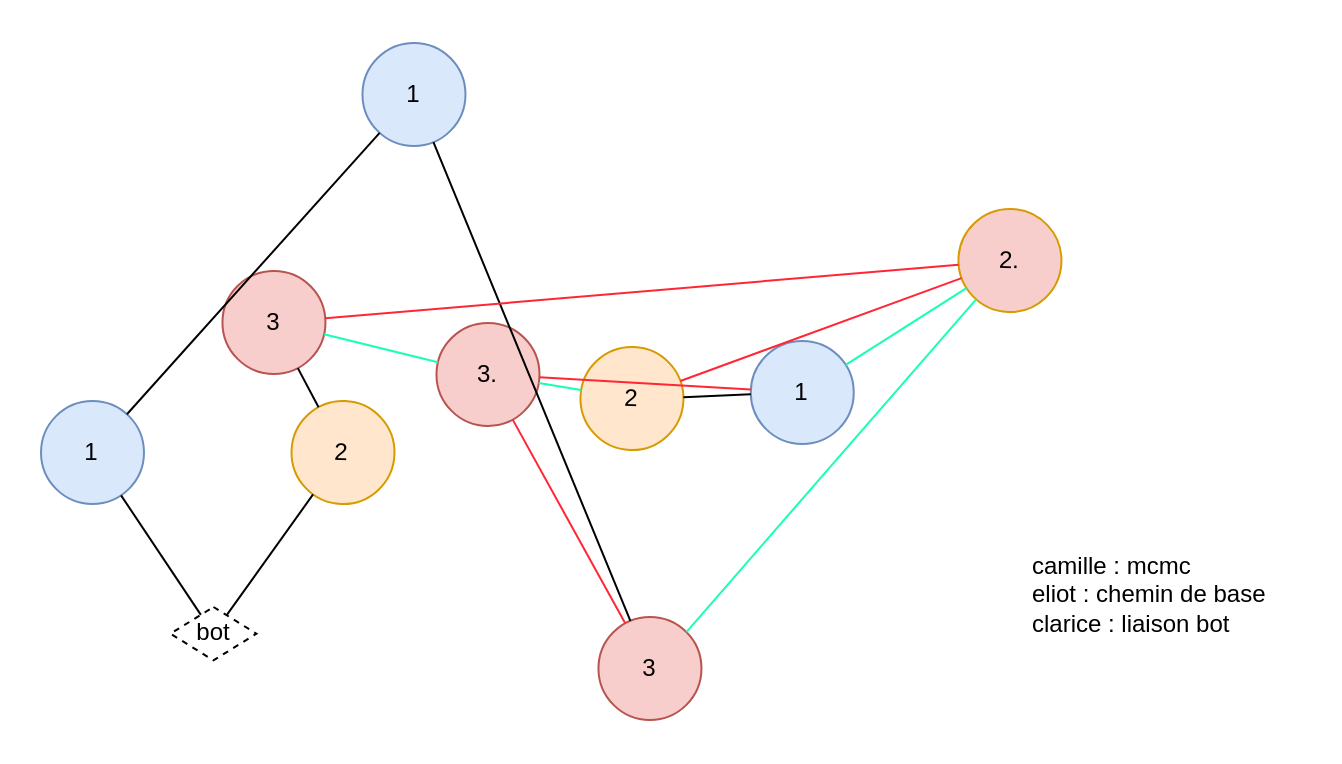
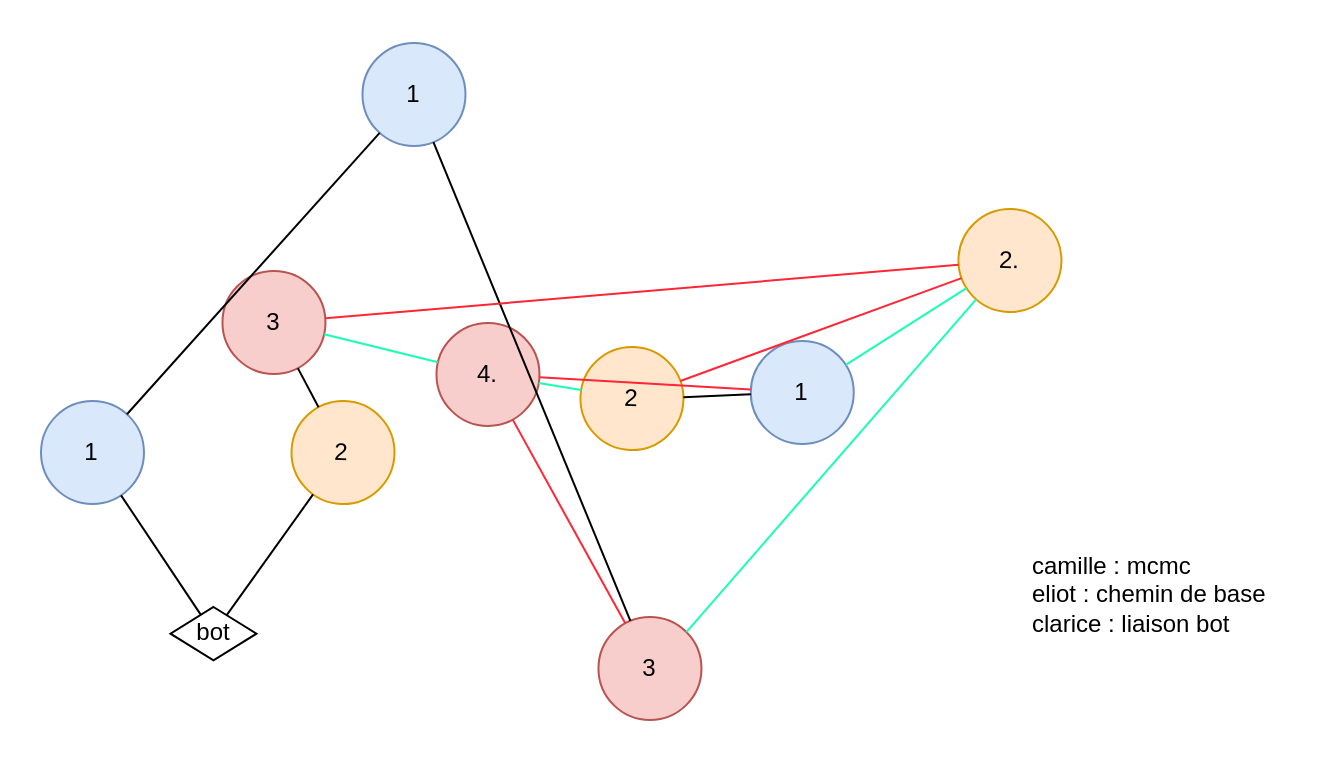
- <mxCell id="9" value="2." style="ellipse;whiteSpace=wrap;html=1;aspect=fixed;rotation=2;fillColor=#f8cecc;strokeColor=#d79b00;" vertex="1" parent="2"><mxGeometry x="458.732" y="83.007" width="51.492" height="51.492" as="geometry" /></mxCell>
+ <mxCell id="9" value="2." style="ellipse;whiteSpace=wrap;html=1;aspect=fixed;rotation=2;fillColor=#ffe6cc;strokeColor=#d79b00;" vertex="1" parent="2"><mxGeometry x="458.732" y="83.007" width="51.492" height="51.492" as="geometry" /></mxCell>
- <mxCell id="4" value="3." style="ellipse;whiteSpace=wrap;html=1;aspect=fixed;fillColor=#f8cecc;strokeColor=#b85450;" vertex="1" parent="2"><mxGeometry x="197.734" y="140.0" width="51.492" height="51.492" as="geometry" /></mxCell>
+ <mxCell id="4" value="4." style="ellipse;whiteSpace=wrap;html=1;aspect=fixed;fillColor=#f8cecc;strokeColor=#b85450;" vertex="1" parent="2"><mxGeometry x="197.734" y="140.0" width="51.492" height="51.492" as="geometry" /></mxCell>
- <mxCell id="12" value="bot" style="rhombus;whiteSpace=wrap;html=1;fillColor=none;dashed=1;" vertex="1" parent="2"><mxGeometry x="64.735" y="282.002" width="43" height="26.68" as="geometry" /></mxCell>
+ <mxCell id="12" value="bot" style="rhombus;whiteSpace=wrap;html=1;fillColor=none;" vertex="1" parent="2"><mxGeometry x="64.735" y="282.002" width="43" height="26.68" as="geometry" /></mxCell>
